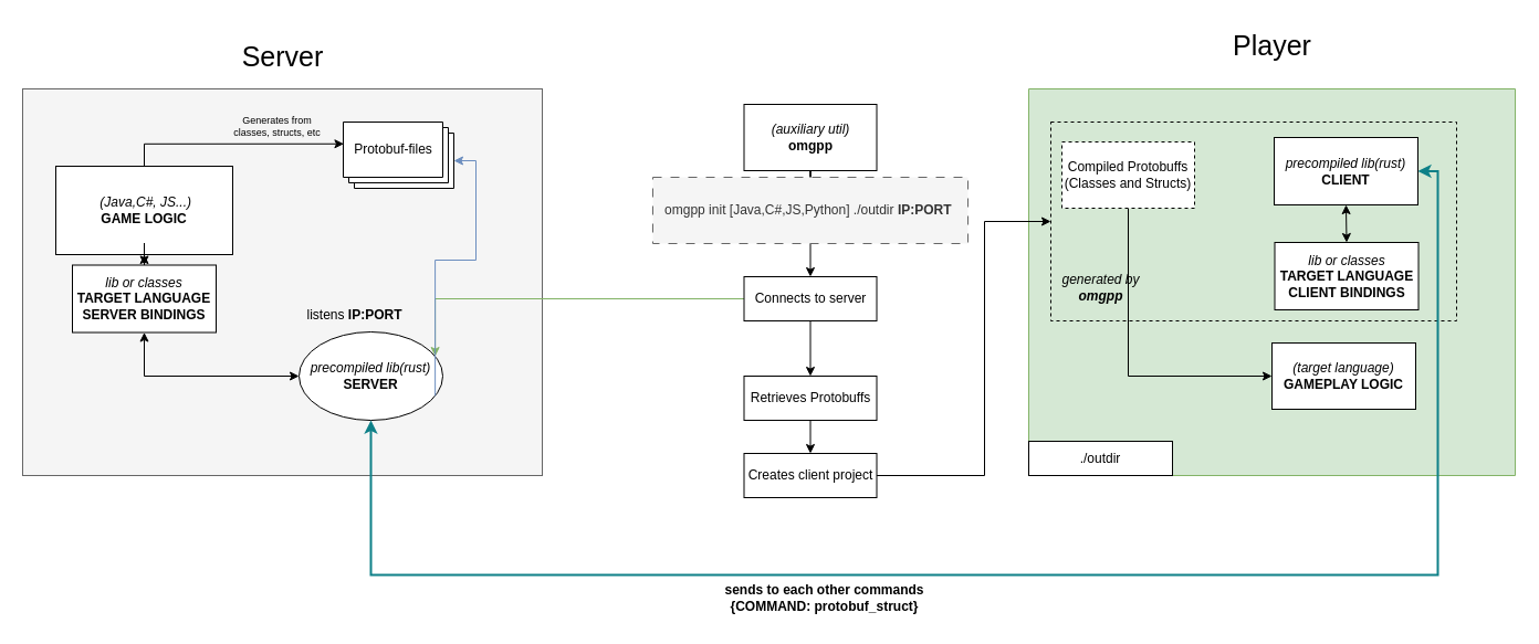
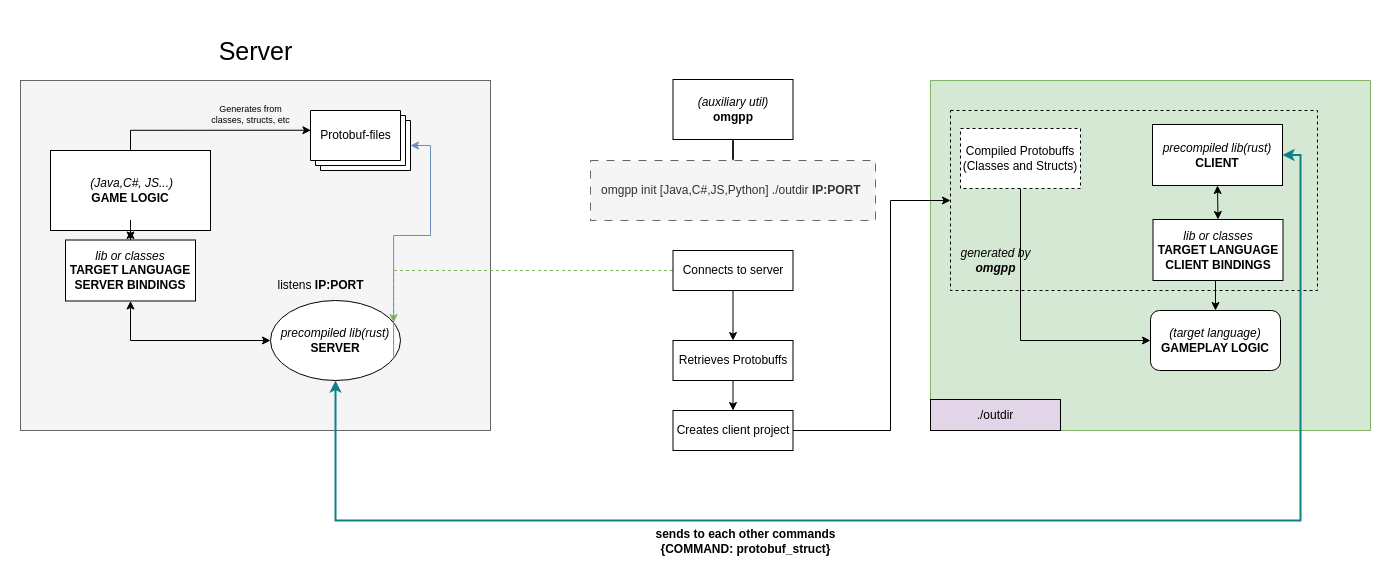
- <mxCell id="33" value="&lt;font style=&quot;font-size: 25px;&quot;&gt;Player&lt;/font&gt;" style="text;html=1;align=center;verticalAlign=middle;resizable=0;points=[];autosize=1;strokeColor=none;fillColor=none;" vertex="1" parent="1"><mxGeometry x="1105" y="20" width="90" height="40" as="geometry" /></mxCell>
- <mxCell id="12" value="&lt;i&gt;(auxiliary util)&lt;/i&gt;&lt;br&gt;&lt;b&gt;omgpp&lt;/b&gt;" style="rounded=0;whiteSpace=wrap;html=1;" vertex="1" parent="1"><mxGeometry x="672.5" y="94" width="120" height="60" as="geometry" /></mxCell>
+ <mxCell id="12" value="&lt;i&gt;(auxiliary util)&lt;/i&gt;&lt;br&gt;&lt;b&gt;omgpp&lt;/b&gt;" style="rounded=0;whiteSpace=wrap;html=1;" vertex="1" parent="1"><mxGeometry x="672.5" y="79" width="120" height="60" as="geometry" /></mxCell>
- <mxCell id="13" style="edgeStyle=orthogonalEdgeStyle;rounded=0;orthogonalLoop=1;jettySize=auto;html=1;exitX=0.5;exitY=1;exitDx=0;exitDy=0;entryX=0.5;entryY=0;entryDx=0;entryDy=0;" edge="1" parent="1" source="14" target="18"><mxGeometry relative="1" as="geometry" /></mxCell>
- <mxCell id="16" style="edgeStyle=orthogonalEdgeStyle;rounded=0;orthogonalLoop=1;jettySize=auto;html=1;exitX=0;exitY=0.5;exitDx=0;exitDy=0;entryX=1;entryY=0.25;entryDx=0;entryDy=0;fillColor=#d5e8d4;strokeColor=#82b366;" edge="1" parent="1" source="18" target="4"><mxGeometry relative="1" as="geometry" /></mxCell>
+ <mxCell id="16" style="edgeStyle=orthogonalEdgeStyle;rounded=0;orthogonalLoop=1;jettySize=auto;html=1;exitX=0;exitY=0.5;exitDx=0;exitDy=0;entryX=1;entryY=0.25;entryDx=0;entryDy=0;fillColor=#d5e8d4;strokeColor=#82b366;dashed=1;" edge="1" parent="1" source="18" target="4"><mxGeometry relative="1" as="geometry" /></mxCell>
+ <mxCell id="30" style="edgeStyle=orthogonalEdgeStyle;rounded=0;orthogonalLoop=1;jettySize=auto;html=1;exitX=0.5;exitY=1;exitDx=0;exitDy=0;entryX=0.5;entryY=0;entryDx=0;entryDy=0;" edge="1" parent="1" source="31" target="35"><mxGeometry relative="1" as="geometry" /></mxCell>
- <mxCell id="35" value="&lt;i&gt;(target language)&lt;/i&gt;&lt;br&gt;&lt;b&gt;GAMEPLAY LOGIC&lt;/b&gt;" style="rounded=0;whiteSpace=wrap;html=1;" vertex="1" parent="1"><mxGeometry x="1150" y="310" width="130" height="60" as="geometry" /></mxCell>
+ <mxCell id="35" value="&lt;i&gt;(target language)&lt;/i&gt;&lt;br&gt;&lt;b&gt;GAMEPLAY LOGIC&lt;/b&gt;" style="whiteSpace=wrap;html=1;rounded=1;" vertex="1" parent="1"><mxGeometry x="1150" y="310" width="130" height="60" as="geometry" /></mxCell>
- <mxCell id="32" value="./outdir" style="rounded=0;whiteSpace=wrap;html=1;" vertex="1" parent="1"><mxGeometry x="930" y="399" width="130" height="31" as="geometry" /></mxCell>
+ <mxCell id="32" value="./outdir" style="rounded=0;whiteSpace=wrap;html=1;fillColor=#e1d5e7;" vertex="1" parent="1"><mxGeometry x="930" y="399" width="130" height="31" as="geometry" /></mxCell>
